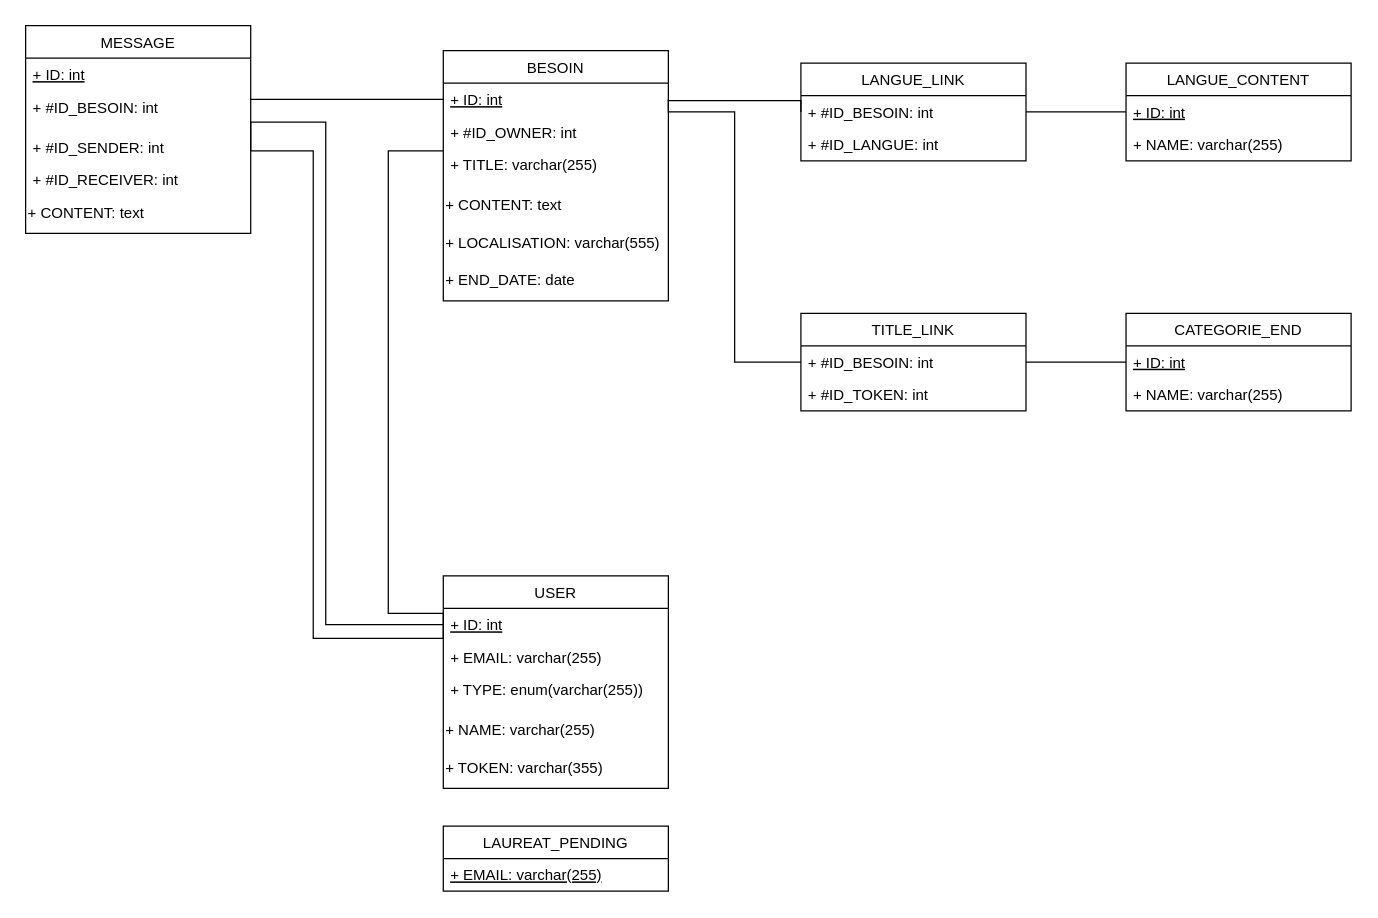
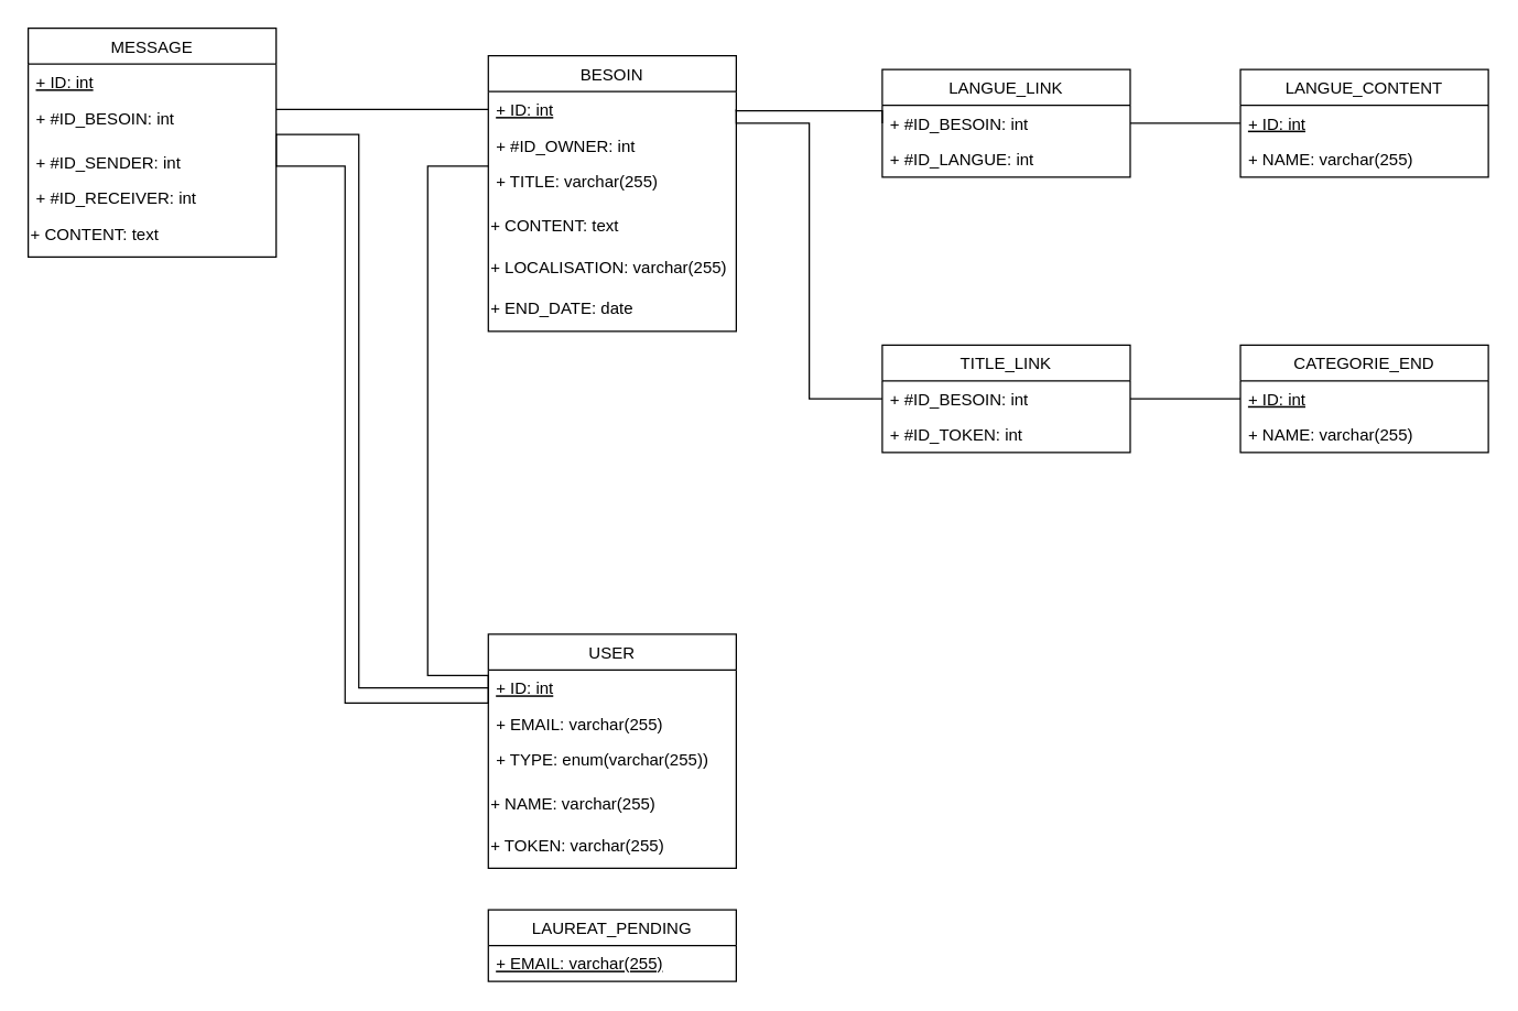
- <mxCell id="14" value="&lt;div&gt;+ LOCALISATION: varchar(555)&lt;/div&gt;&lt;div&gt;&lt;br&gt;&lt;/div&gt;" style="text;html=1;" vertex="1" parent="9"><mxGeometry y="140" width="180" height="30" as="geometry" /></mxCell>
+ <mxCell id="14" value="&lt;div&gt;+ LOCALISATION: varchar(255)&lt;/div&gt;&lt;div&gt;&lt;br&gt;&lt;/div&gt;" style="text;html=1;" vertex="1" parent="9"><mxGeometry y="140" width="180" height="30" as="geometry" /></mxCell>
- <mxCell id="8" value="+ TOKEN: varchar(355)" style="text;html=1;" vertex="1" parent="3"><mxGeometry y="140" width="180" height="30" as="geometry" /></mxCell>
+ <mxCell id="8" value="+ TOKEN: varchar(255)" style="text;html=1;" vertex="1" parent="3"><mxGeometry y="140" width="180" height="30" as="geometry" /></mxCell>
